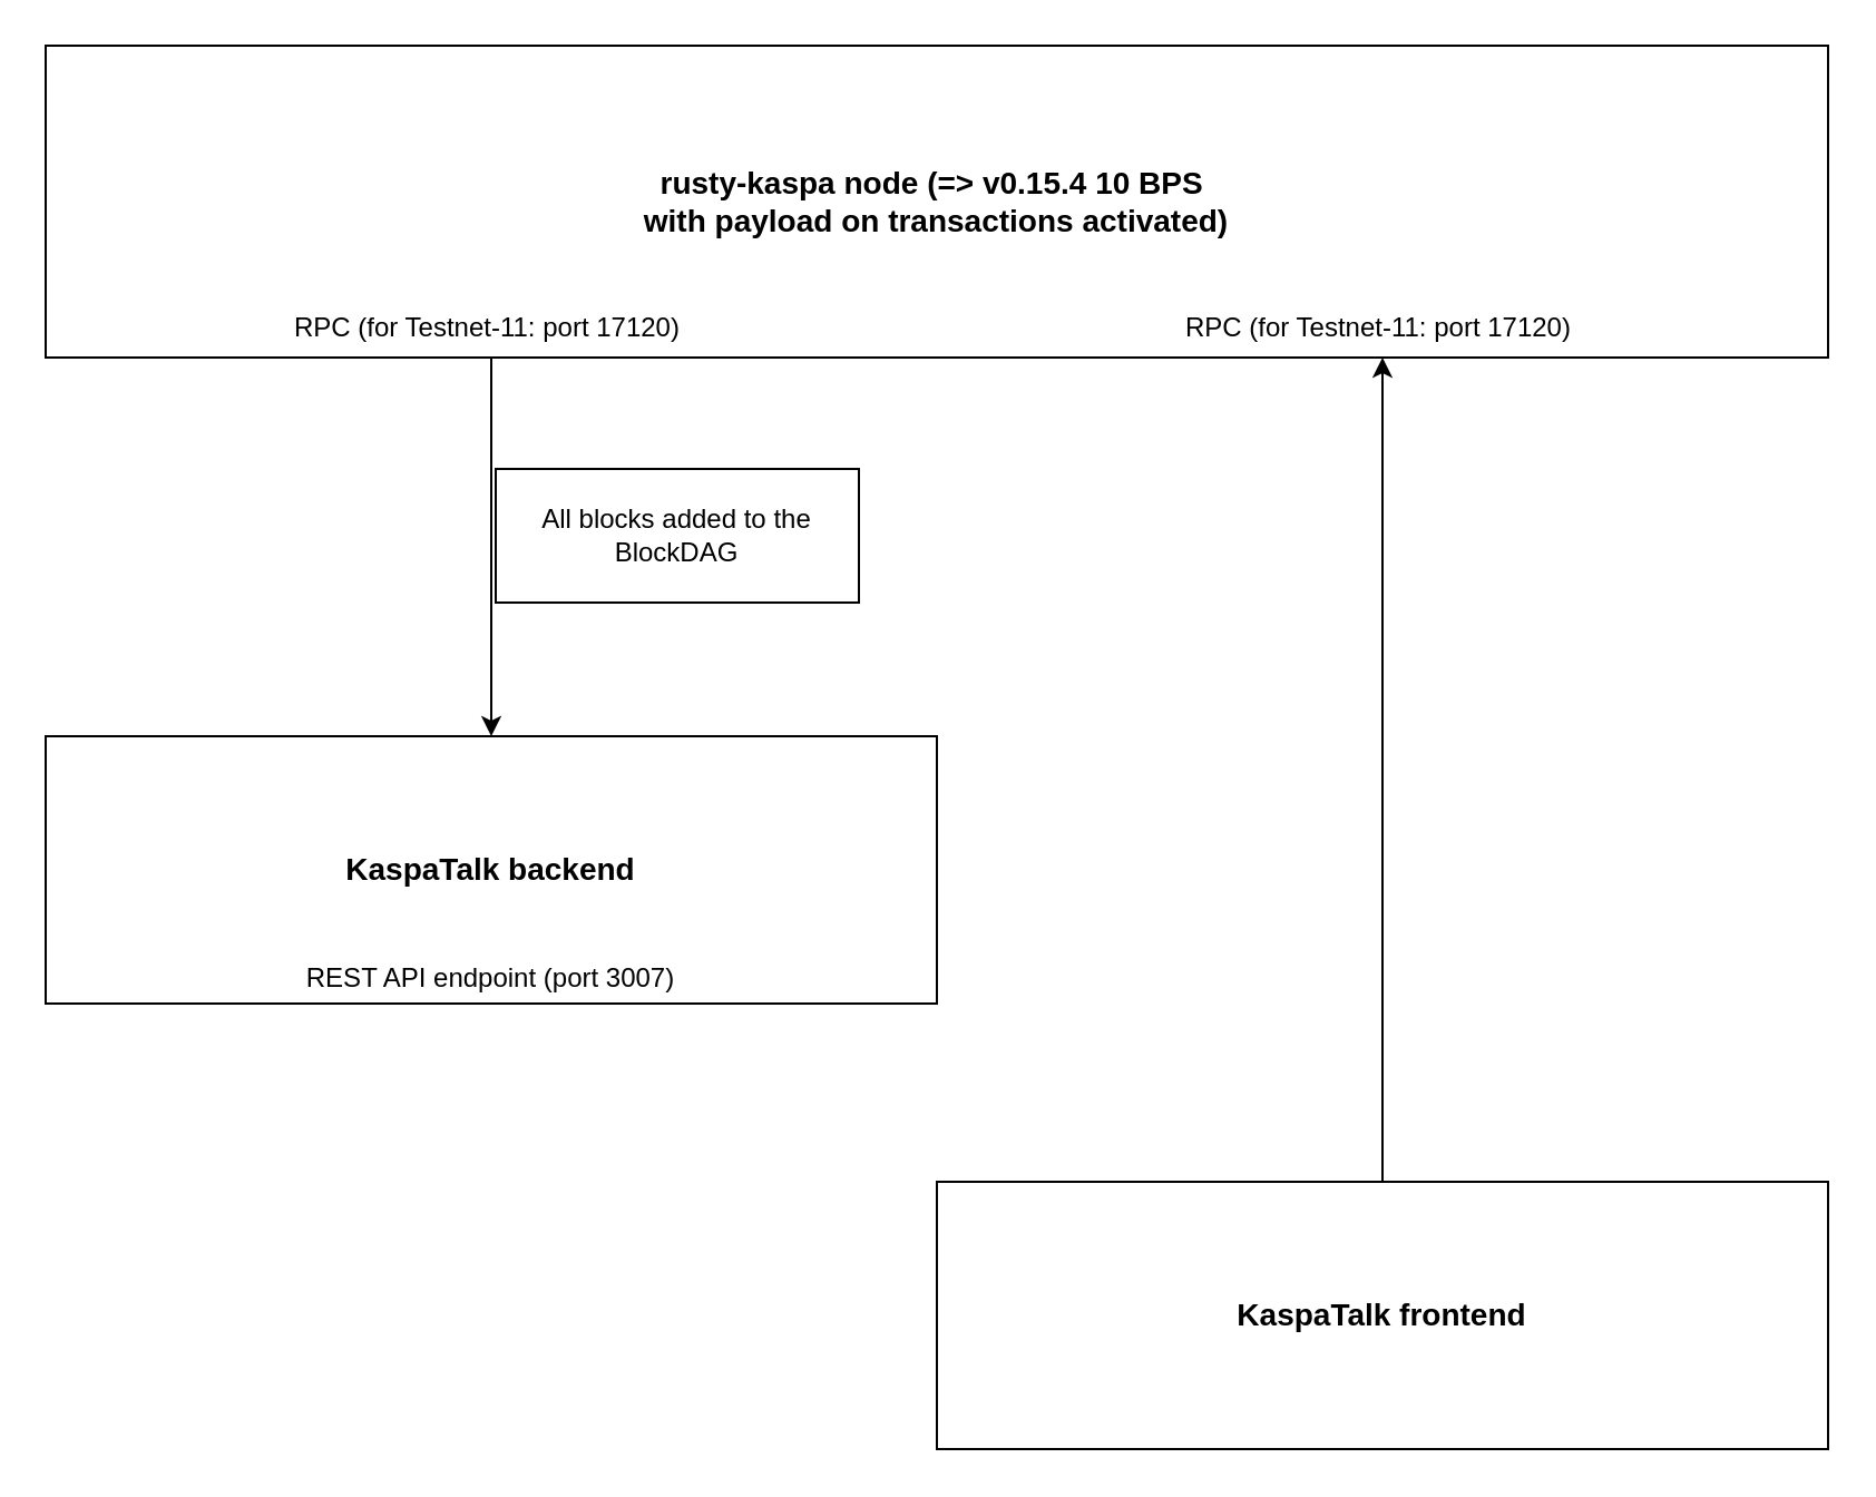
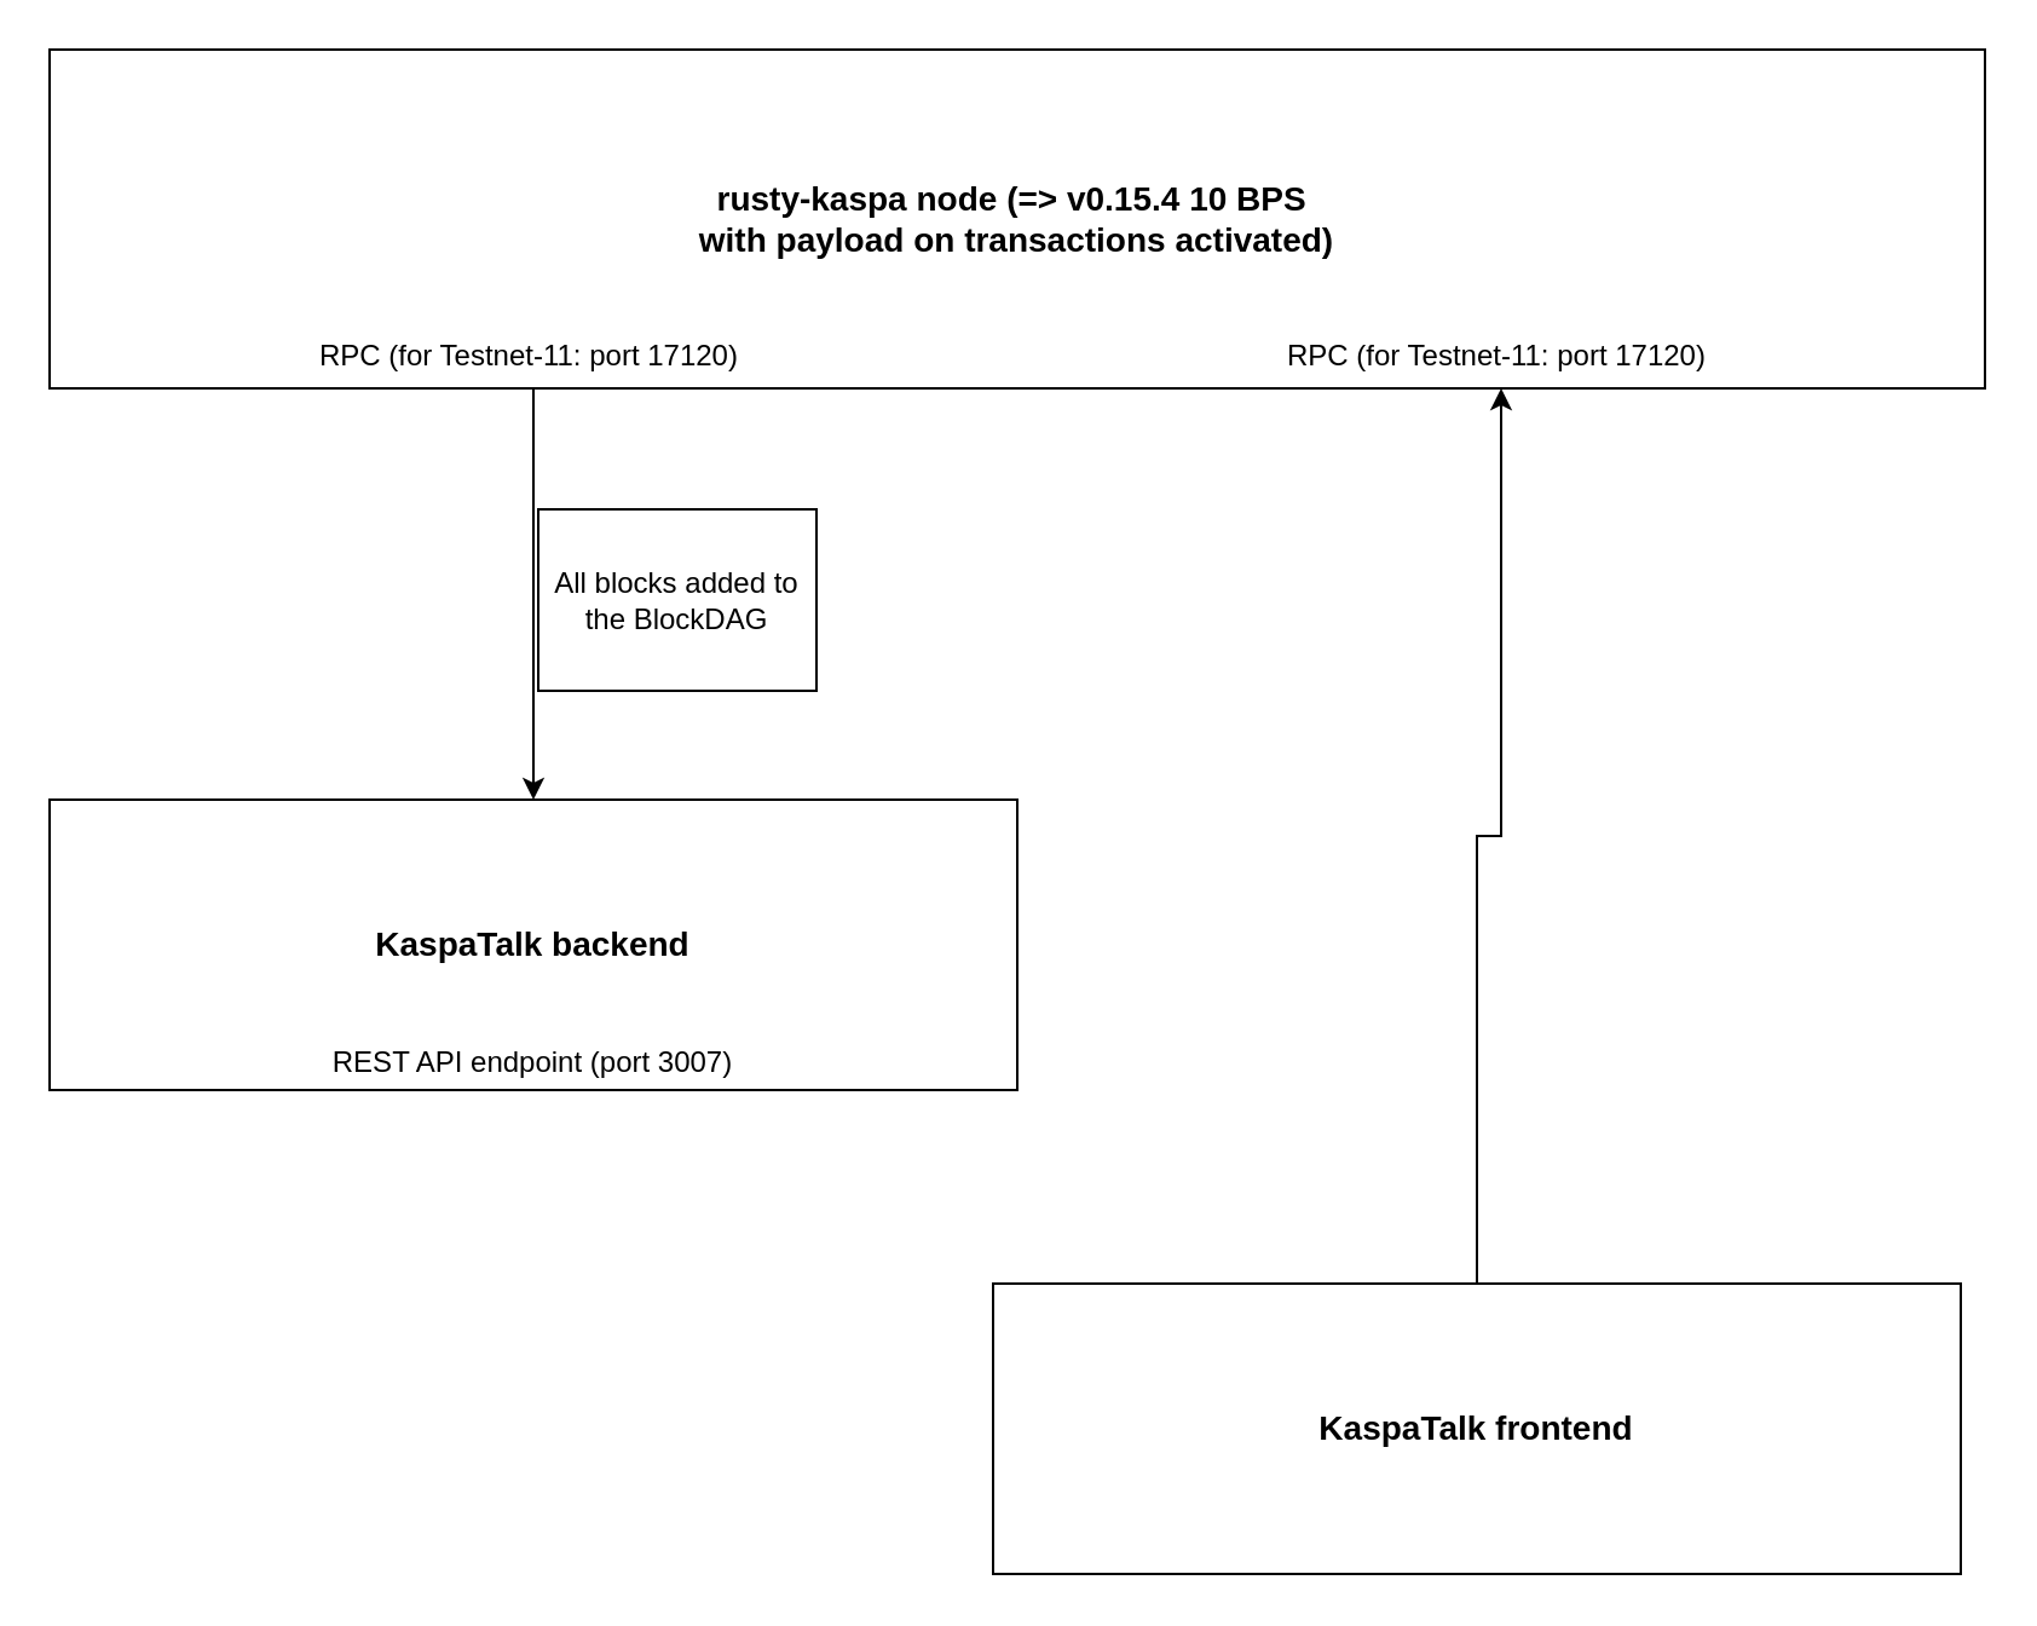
- <mxCell id="10" value="All blocks added to the BlockDAG" style="rounded=0;whiteSpace=wrap;html=1;labelBackgroundColor=none;fontColor=default;" vertex="1" parent="1"><mxGeometry x="222" y="210" width="163" height="60" as="geometry" /></mxCell>
+ <mxCell id="10" value="All blocks added to the BlockDAG" style="rounded=0;whiteSpace=wrap;html=1;labelBackgroundColor=none;fontColor=default;" vertex="1" parent="1"><mxGeometry x="222" y="210" width="115" height="75" as="geometry" /></mxCell>
- <mxCell id="5" value="KaspaTalk frontend" style="whiteSpace=wrap;html=1;fontSize=14;fontStyle=1" vertex="1" parent="1"><mxGeometry x="420" y="530" width="400" height="120" as="geometry" /></mxCell>
+ <mxCell id="5" value="KaspaTalk frontend" style="whiteSpace=wrap;html=1;fontSize=14;fontStyle=1" vertex="1" parent="1"><mxGeometry x="410" y="530" width="400" height="120" as="geometry" /></mxCell>
